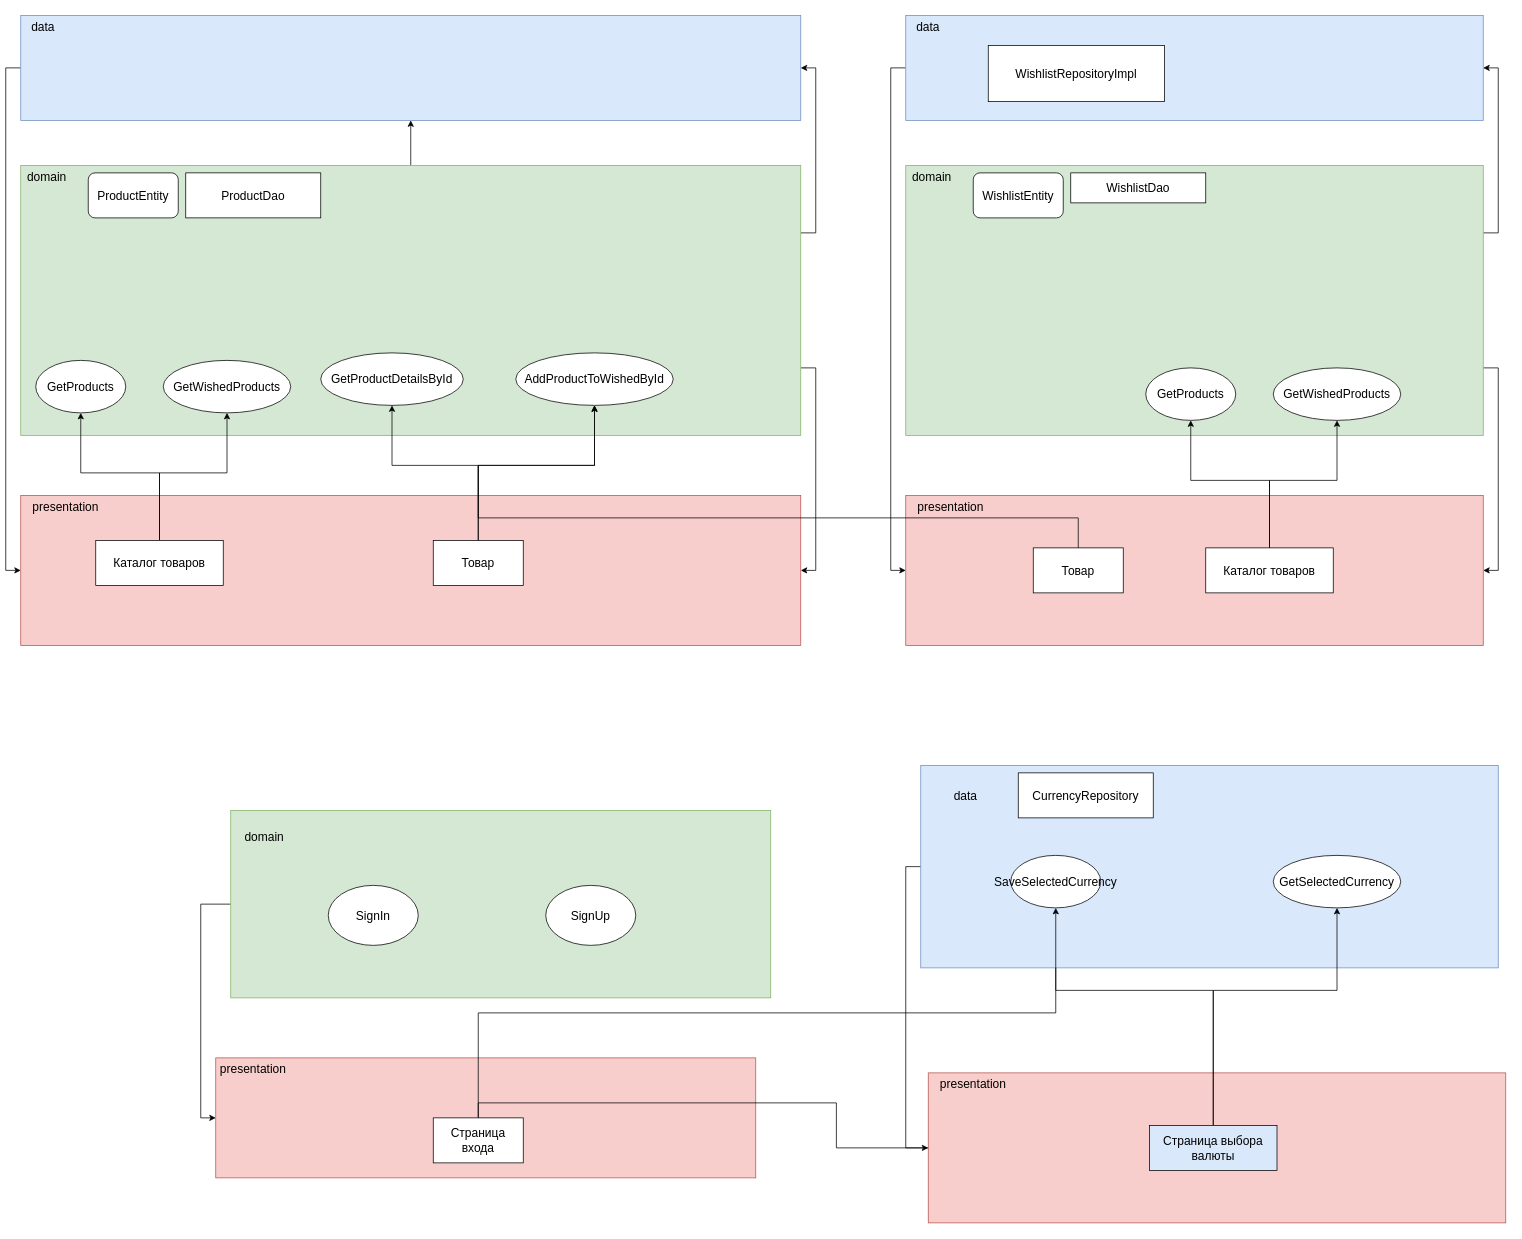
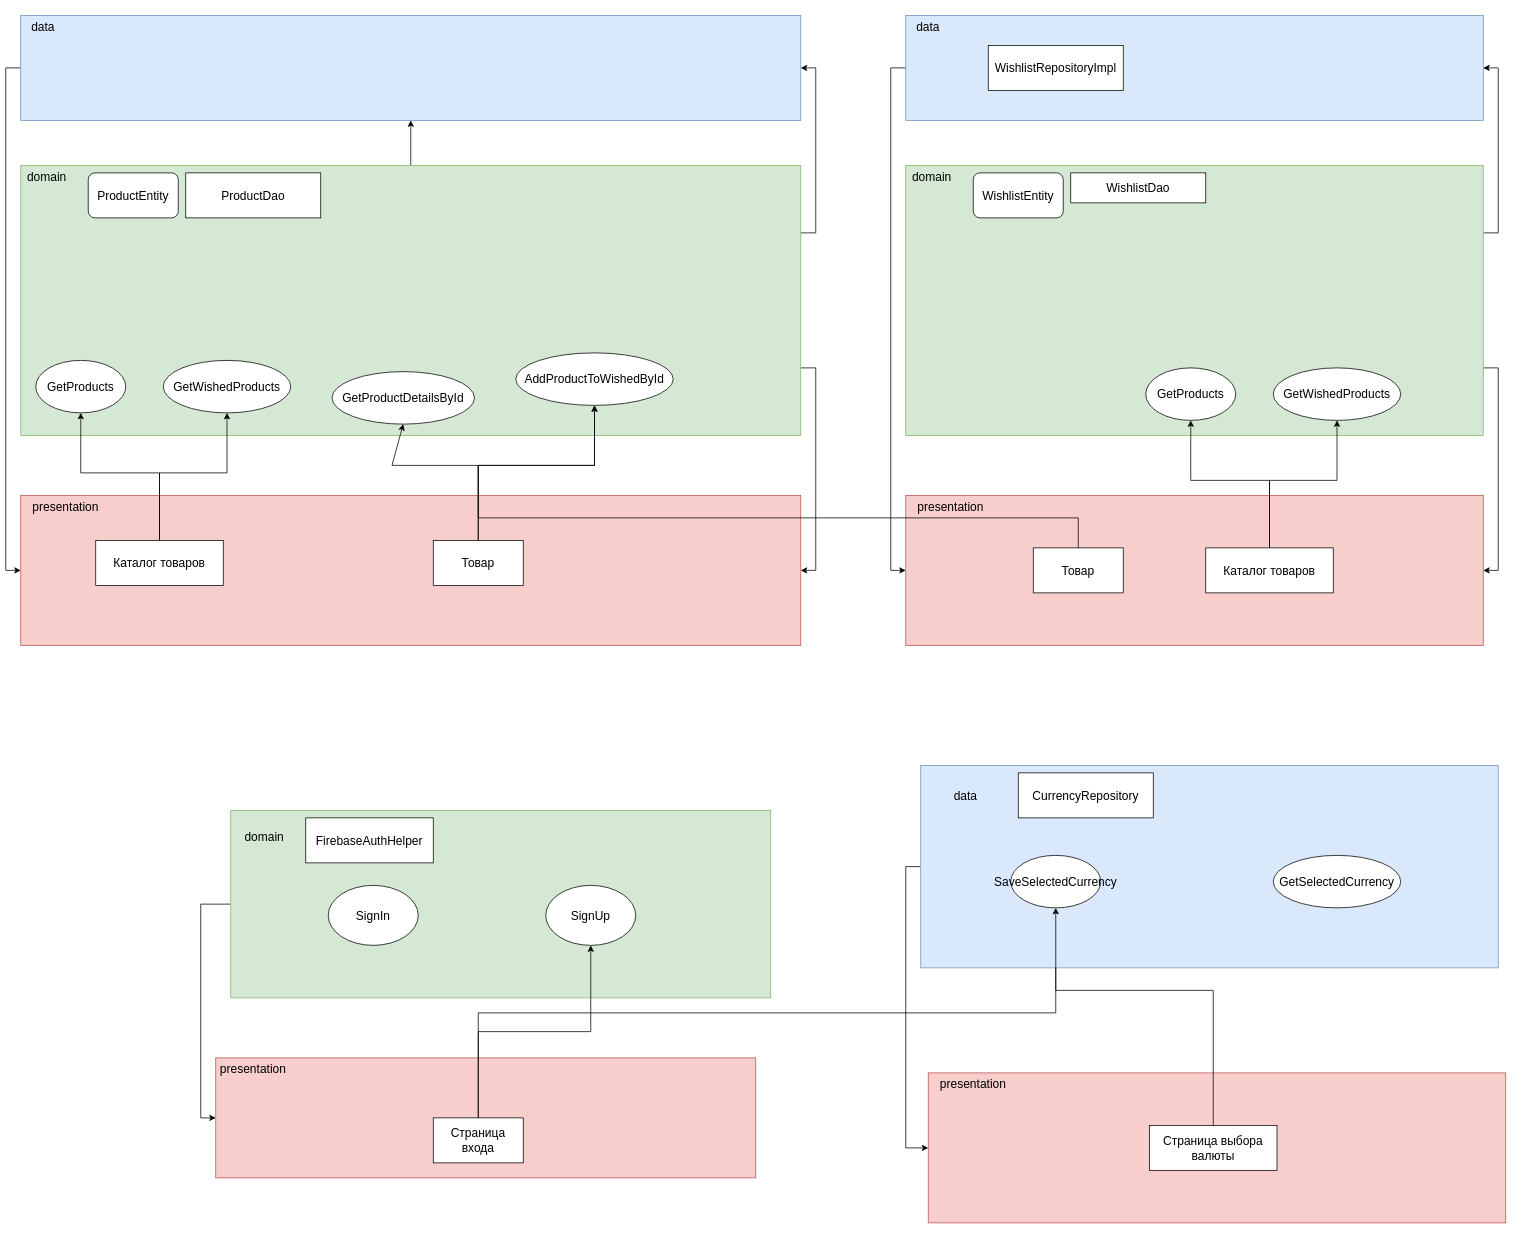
- <mxCell id="37" value="WishlistRepositoryImpl" style="rounded=0;whiteSpace=wrap;html=1;fontSize=16;" vertex="1" parent="1"><mxGeometry x="1310" y="60" width="235" height="75" as="geometry" /></mxCell>
+ <mxCell id="37" value="WishlistRepositoryImpl" style="rounded=0;whiteSpace=wrap;html=1;fontSize=16;" vertex="1" parent="1"><mxGeometry x="1310" y="60" width="180" height="60" as="geometry" /></mxCell>
- <mxCell id="20" value="GetProductDetailsById" style="ellipse;whiteSpace=wrap;html=1;fontSize=16;" parent="1" vertex="1"><mxGeometry x="420" y="470" width="190" height="70" as="geometry" /></mxCell>
+ <mxCell id="20" value="GetProductDetailsById" style="ellipse;whiteSpace=wrap;html=1;fontSize=16;" parent="1" vertex="1"><mxGeometry x="435" y="495" width="190" height="70" as="geometry" /></mxCell>
+ <mxCell id="26" value="FirebaseAuthHelper" style="rounded=0;whiteSpace=wrap;html=1;fontSize=16;" parent="1" vertex="1"><mxGeometry x="400" y="1090" width="170" height="60" as="geometry" /></mxCell>
- <mxCell id="60" style="edgeStyle=orthogonalEdgeStyle;rounded=0;orthogonalLoop=1;jettySize=auto;html=1;exitX=0.5;exitY=0;exitDx=0;exitDy=0;entryX=0.5;entryY=1;entryDx=0;entryDy=0;" edge="1" parent="1" source="62" target="64"><mxGeometry relative="1" as="geometry"><Array as="points"><mxPoint x="1610" y="1320" /><mxPoint x="1775" y="1320" /></Array></mxGeometry></mxCell>
- <mxCell id="28" style="edgeStyle=orthogonalEdgeStyle;rounded=0;orthogonalLoop=1;jettySize=auto;html=1;exitX=0.5;exitY=0;exitDx=0;exitDy=0;" parent="1" source="29" target="62" edge="1"><mxGeometry relative="1" as="geometry" /></mxCell>
+ <mxCell id="28" style="edgeStyle=orthogonalEdgeStyle;rounded=0;orthogonalLoop=1;jettySize=auto;html=1;exitX=0.5;exitY=0;exitDx=0;exitDy=0;entryX=0.5;entryY=1;entryDx=0;entryDy=0;" parent="1" source="29" target="31" edge="1"><mxGeometry relative="1" as="geometry" /></mxCell>
- <mxCell id="62" value="Страница выбора валюты" style="rounded=0;whiteSpace=wrap;html=1;fontSize=16;fillColor=#dae8fc;" vertex="1" parent="1"><mxGeometry x="1525" y="1500" width="170" height="60" as="geometry" /></mxCell>
+ <mxCell id="62" value="Страница выбора валюты" style="rounded=0;whiteSpace=wrap;html=1;fontSize=16;" vertex="1" parent="1"><mxGeometry x="1525" y="1500" width="170" height="60" as="geometry" /></mxCell>
